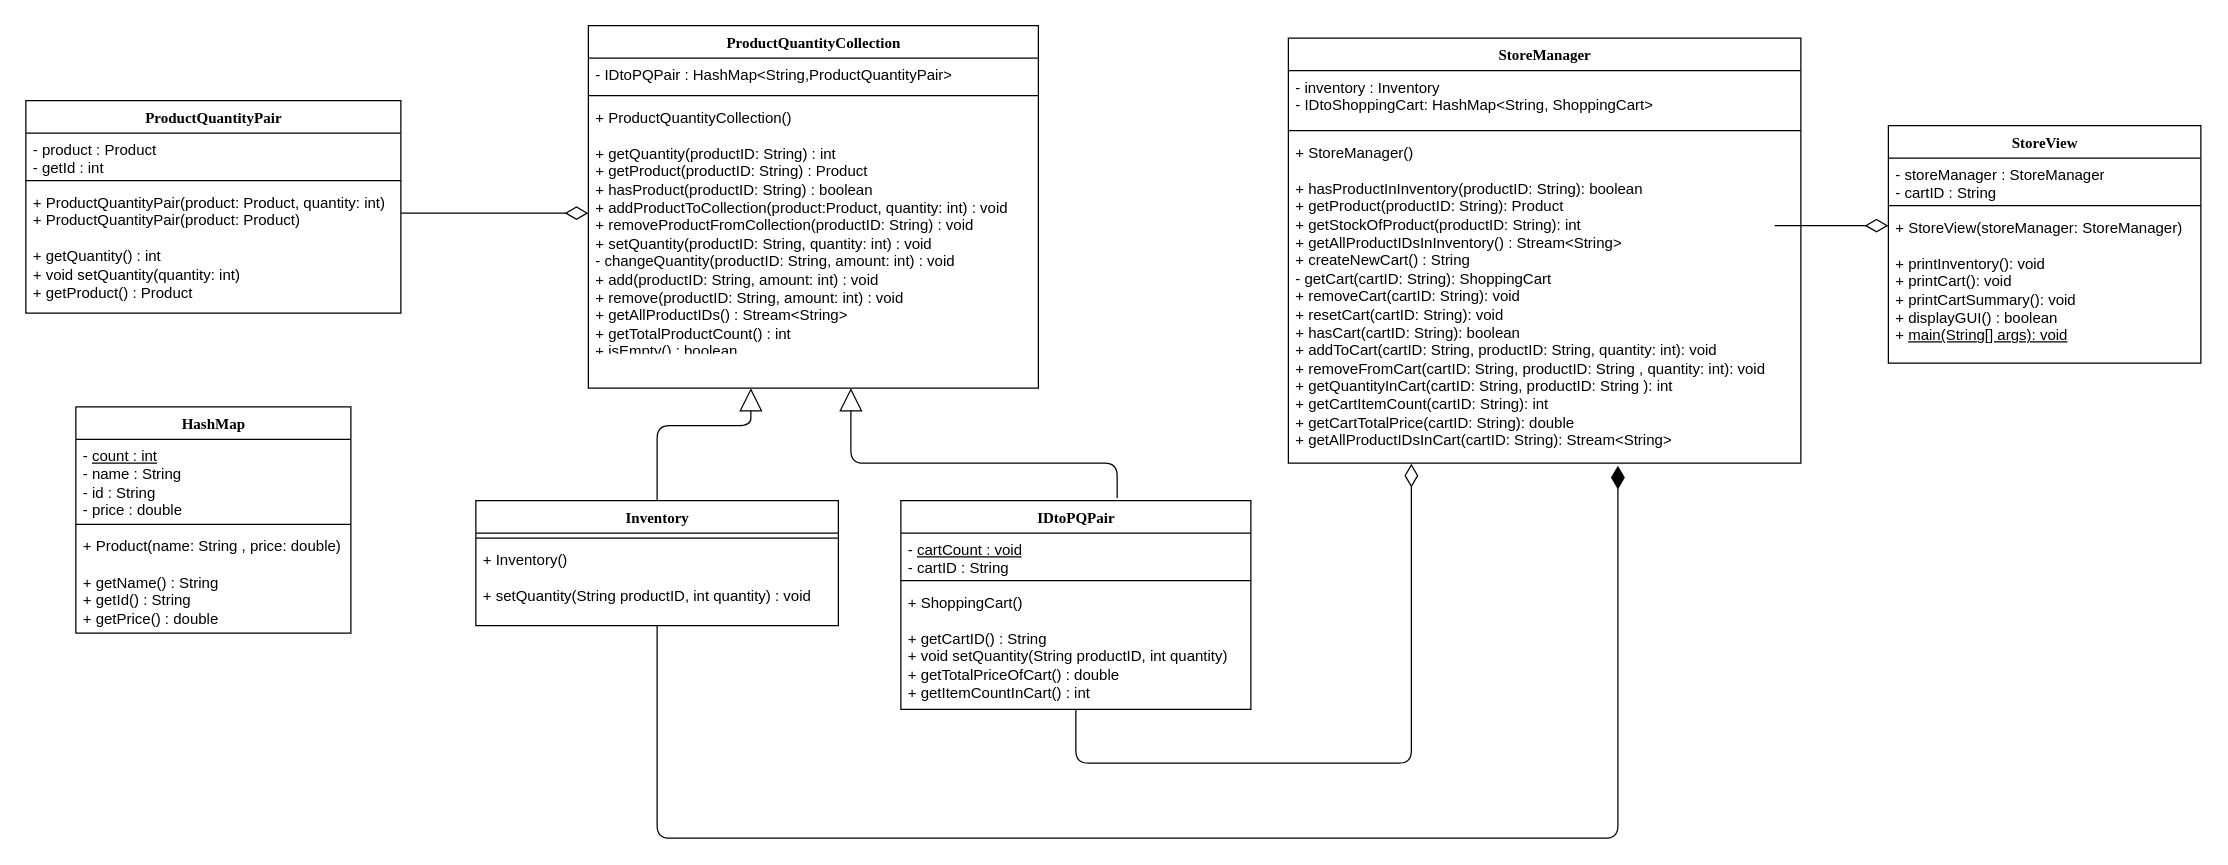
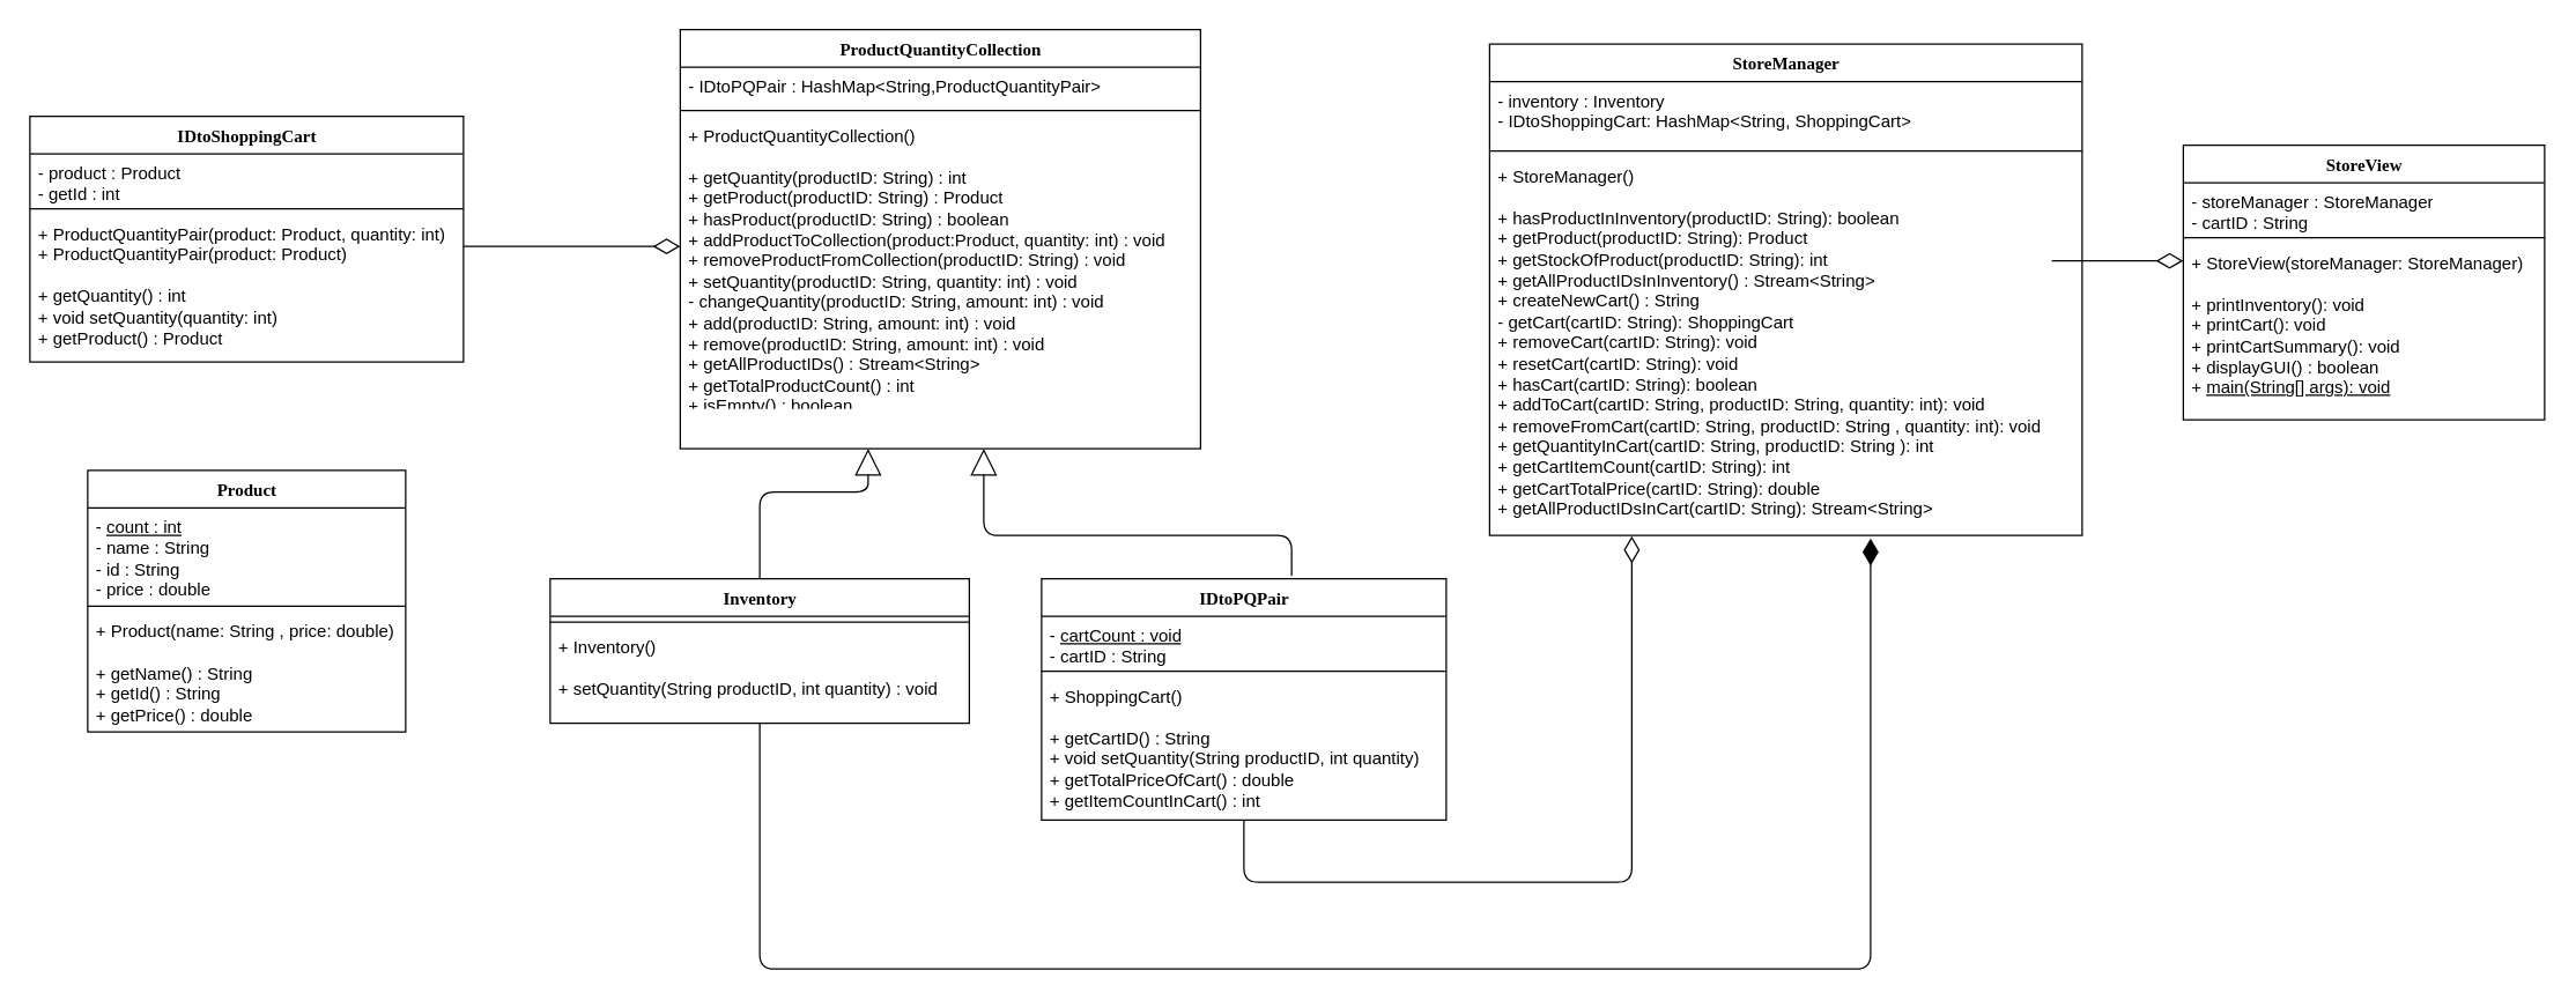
- <mxCell id="2" value="ProductQuantityPair" style="swimlane;html=1;fontStyle=1;align=center;verticalAlign=top;childLayout=stackLayout;horizontal=1;startSize=26;horizontalStack=0;resizeParent=1;resizeLast=0;collapsible=1;marginBottom=0;swimlaneFillColor=#ffffff;rounded=0;shadow=0;comic=0;labelBackgroundColor=none;strokeWidth=1;fillColor=none;fontFamily=Verdana;fontSize=12" parent="1" vertex="1"><mxGeometry x="20" y="80" width="300" height="170" as="geometry" /></mxCell>
+ <mxCell id="2" value="IDtoShoppingCart" style="swimlane;html=1;fontStyle=1;align=center;verticalAlign=top;childLayout=stackLayout;horizontal=1;startSize=26;horizontalStack=0;resizeParent=1;resizeLast=0;collapsible=1;marginBottom=0;swimlaneFillColor=#ffffff;rounded=0;shadow=0;comic=0;labelBackgroundColor=none;strokeWidth=1;fillColor=none;fontFamily=Verdana;fontSize=12" parent="1" vertex="1"><mxGeometry x="20" y="80" width="300" height="170" as="geometry" /></mxCell>
- <mxCell id="28" value="HashMap" style="swimlane;html=1;fontStyle=1;align=center;verticalAlign=top;childLayout=stackLayout;horizontal=1;startSize=26;horizontalStack=0;resizeParent=1;resizeLast=0;collapsible=1;marginBottom=0;swimlaneFillColor=#ffffff;rounded=0;shadow=0;comic=0;labelBackgroundColor=none;strokeWidth=1;fillColor=none;fontFamily=Verdana;fontSize=12" parent="1" vertex="1"><mxGeometry x="60" y="325" width="220" height="181" as="geometry" /></mxCell>
+ <mxCell id="28" value="Product" style="swimlane;html=1;fontStyle=1;align=center;verticalAlign=top;childLayout=stackLayout;horizontal=1;startSize=26;horizontalStack=0;resizeParent=1;resizeLast=0;collapsible=1;marginBottom=0;swimlaneFillColor=#ffffff;rounded=0;shadow=0;comic=0;labelBackgroundColor=none;strokeWidth=1;fillColor=none;fontFamily=Verdana;fontSize=12" parent="1" vertex="1"><mxGeometry x="60" y="325" width="220" height="181" as="geometry" /></mxCell>
